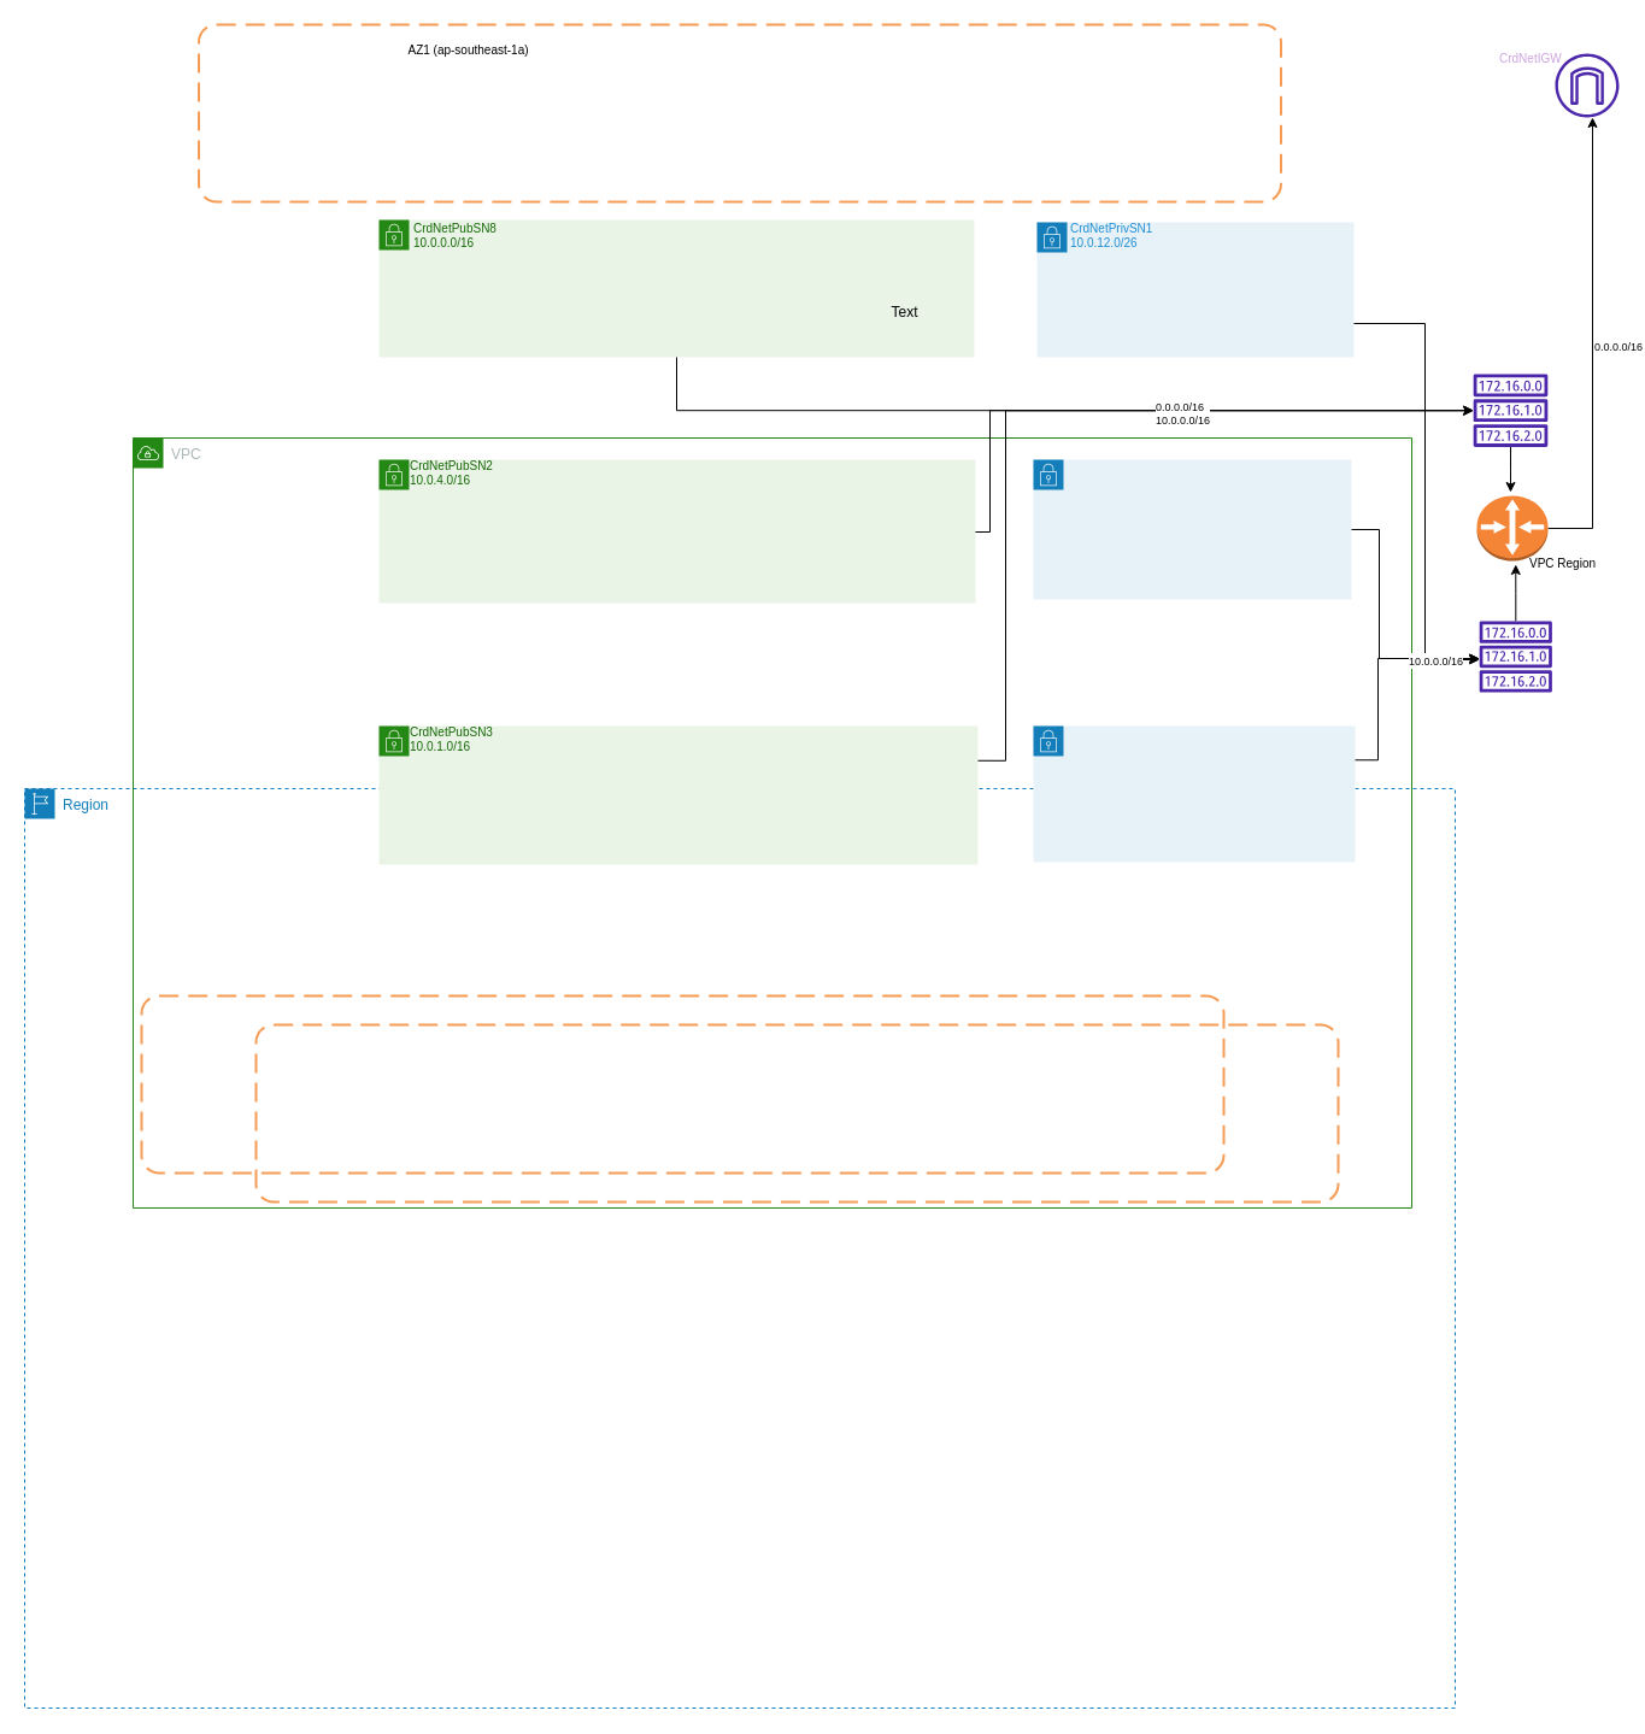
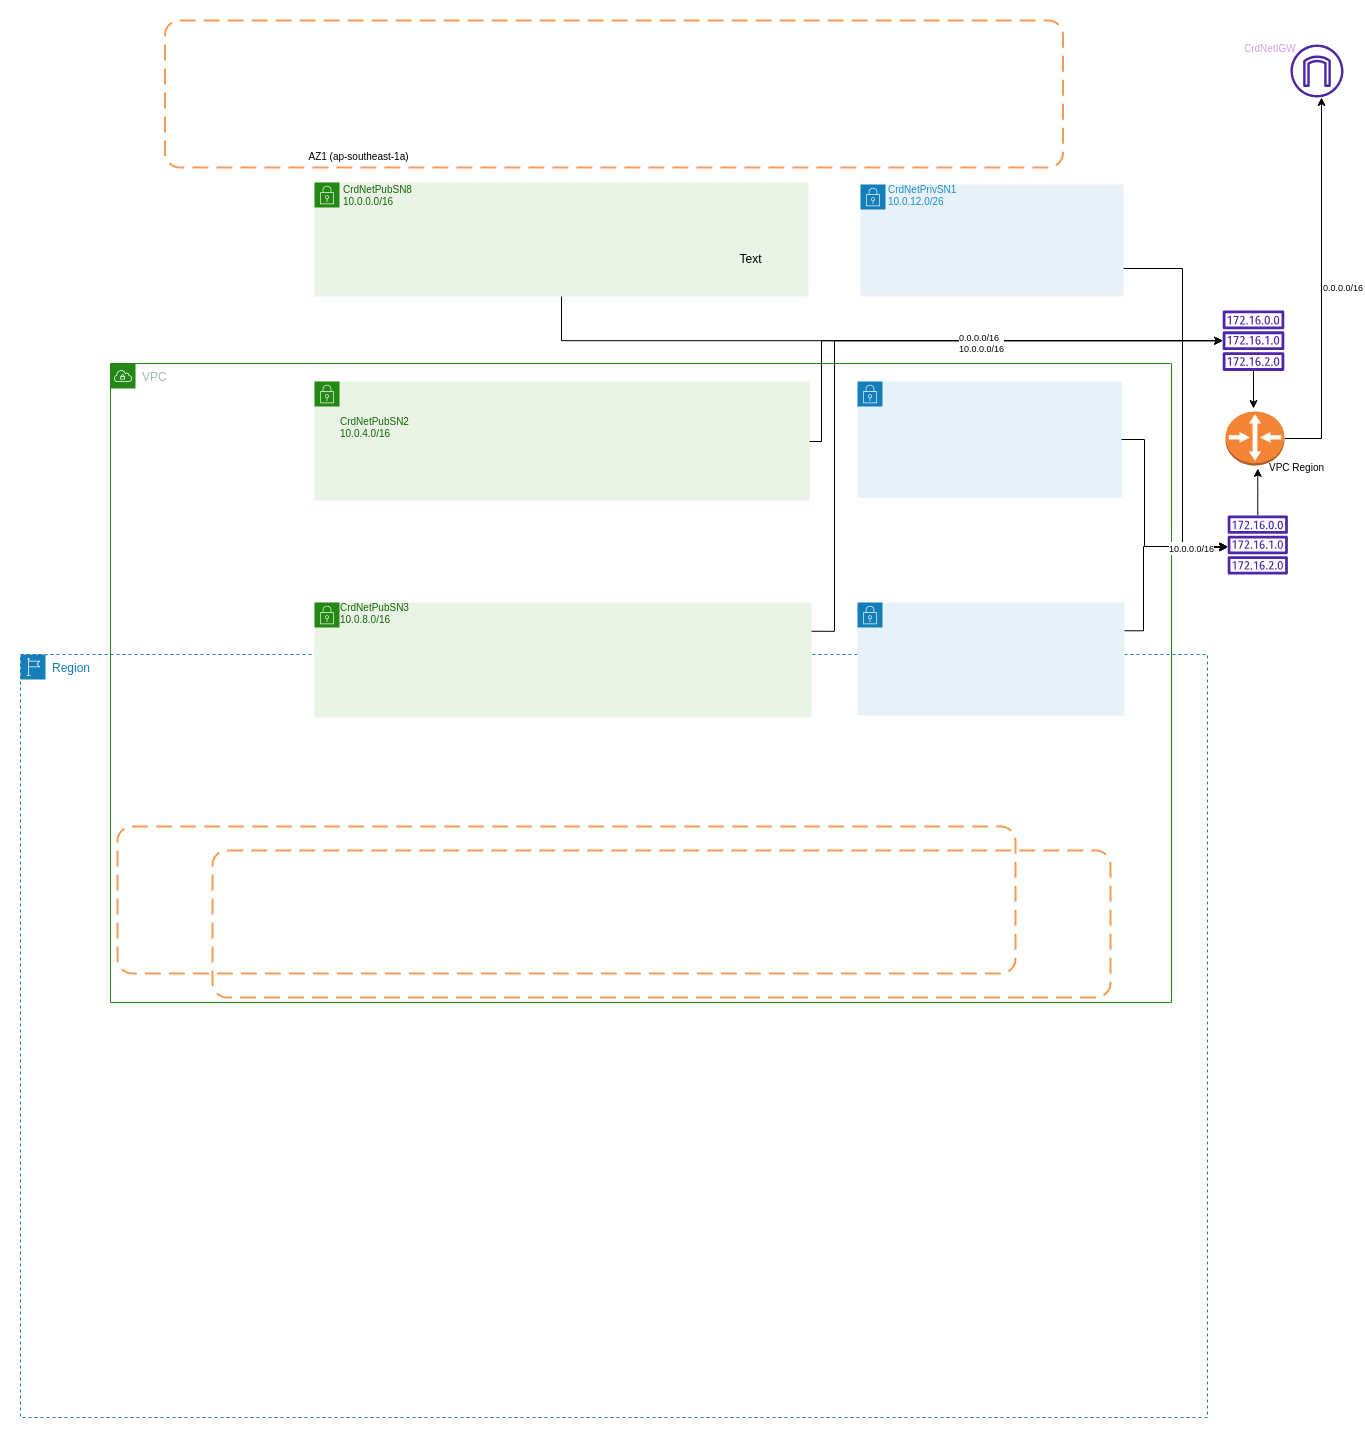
- <mxCell id="11" value="AZ1 (ap-southeast-1a)" style="text;html=1;strokeColor=none;fillColor=none;align=center;verticalAlign=middle;whiteSpace=wrap;rounded=0;strokeWidth=1;fontSize=10;" parent="1" vertex="1"><mxGeometry x="336" y="30" width="105" height="22" as="geometry" /></mxCell>
+ <mxCell id="11" value="AZ1 (ap-southeast-1a)" style="text;html=1;strokeColor=none;fillColor=none;align=center;verticalAlign=middle;whiteSpace=wrap;rounded=0;strokeWidth=1;fontSize=10;" parent="1" vertex="1"><mxGeometry x="306" y="145" width="105" height="22" as="geometry" /></mxCell>
- <mxCell id="15" value="CrdNetPubSN2&lt;br&gt;&lt;div style=&quot;&quot;&gt;&lt;span style=&quot;background-color: initial;&quot;&gt;10.0.4.0/16&lt;/span&gt;&lt;/div&gt;" style="text;html=1;strokeColor=none;fillColor=none;align=left;verticalAlign=middle;whiteSpace=wrap;rounded=0;strokeWidth=1;fontSize=10;fontColor=#146704;" parent="1" vertex="1"><mxGeometry x="338" y="381" width="75" height="22" as="geometry" /></mxCell>
+ <mxCell id="15" value="CrdNetPubSN2&lt;br&gt;&lt;div style=&quot;&quot;&gt;&lt;span style=&quot;background-color: initial;&quot;&gt;10.0.4.0/16&lt;/span&gt;&lt;/div&gt;" style="text;html=1;strokeColor=none;fillColor=none;align=left;verticalAlign=middle;whiteSpace=wrap;rounded=0;strokeWidth=1;fontSize=10;fontColor=#146704;" parent="1" vertex="1"><mxGeometry x="338" y="416" width="75" height="22" as="geometry" /></mxCell>
- <mxCell id="17" value="CrdNetPubSN3&lt;br&gt;&lt;div style=&quot;&quot;&gt;&lt;span style=&quot;background-color: initial;&quot;&gt;10.0.1.0/16&lt;/span&gt;&lt;/div&gt;" style="text;html=1;strokeColor=none;fillColor=none;align=left;verticalAlign=middle;whiteSpace=wrap;rounded=0;strokeWidth=1;fontSize=10;fontColor=#146704;" parent="1" vertex="1"><mxGeometry x="338" y="602" width="75" height="22" as="geometry" /></mxCell>
+ <mxCell id="17" value="CrdNetPubSN3&lt;br&gt;&lt;div style=&quot;&quot;&gt;&lt;span style=&quot;background-color: initial;&quot;&gt;10.0.8.0/16&lt;/span&gt;&lt;/div&gt;" style="text;html=1;strokeColor=none;fillColor=none;align=left;verticalAlign=middle;whiteSpace=wrap;rounded=0;strokeWidth=1;fontSize=10;fontColor=#146704;" parent="1" vertex="1"><mxGeometry x="338" y="602" width="75" height="22" as="geometry" /></mxCell>
